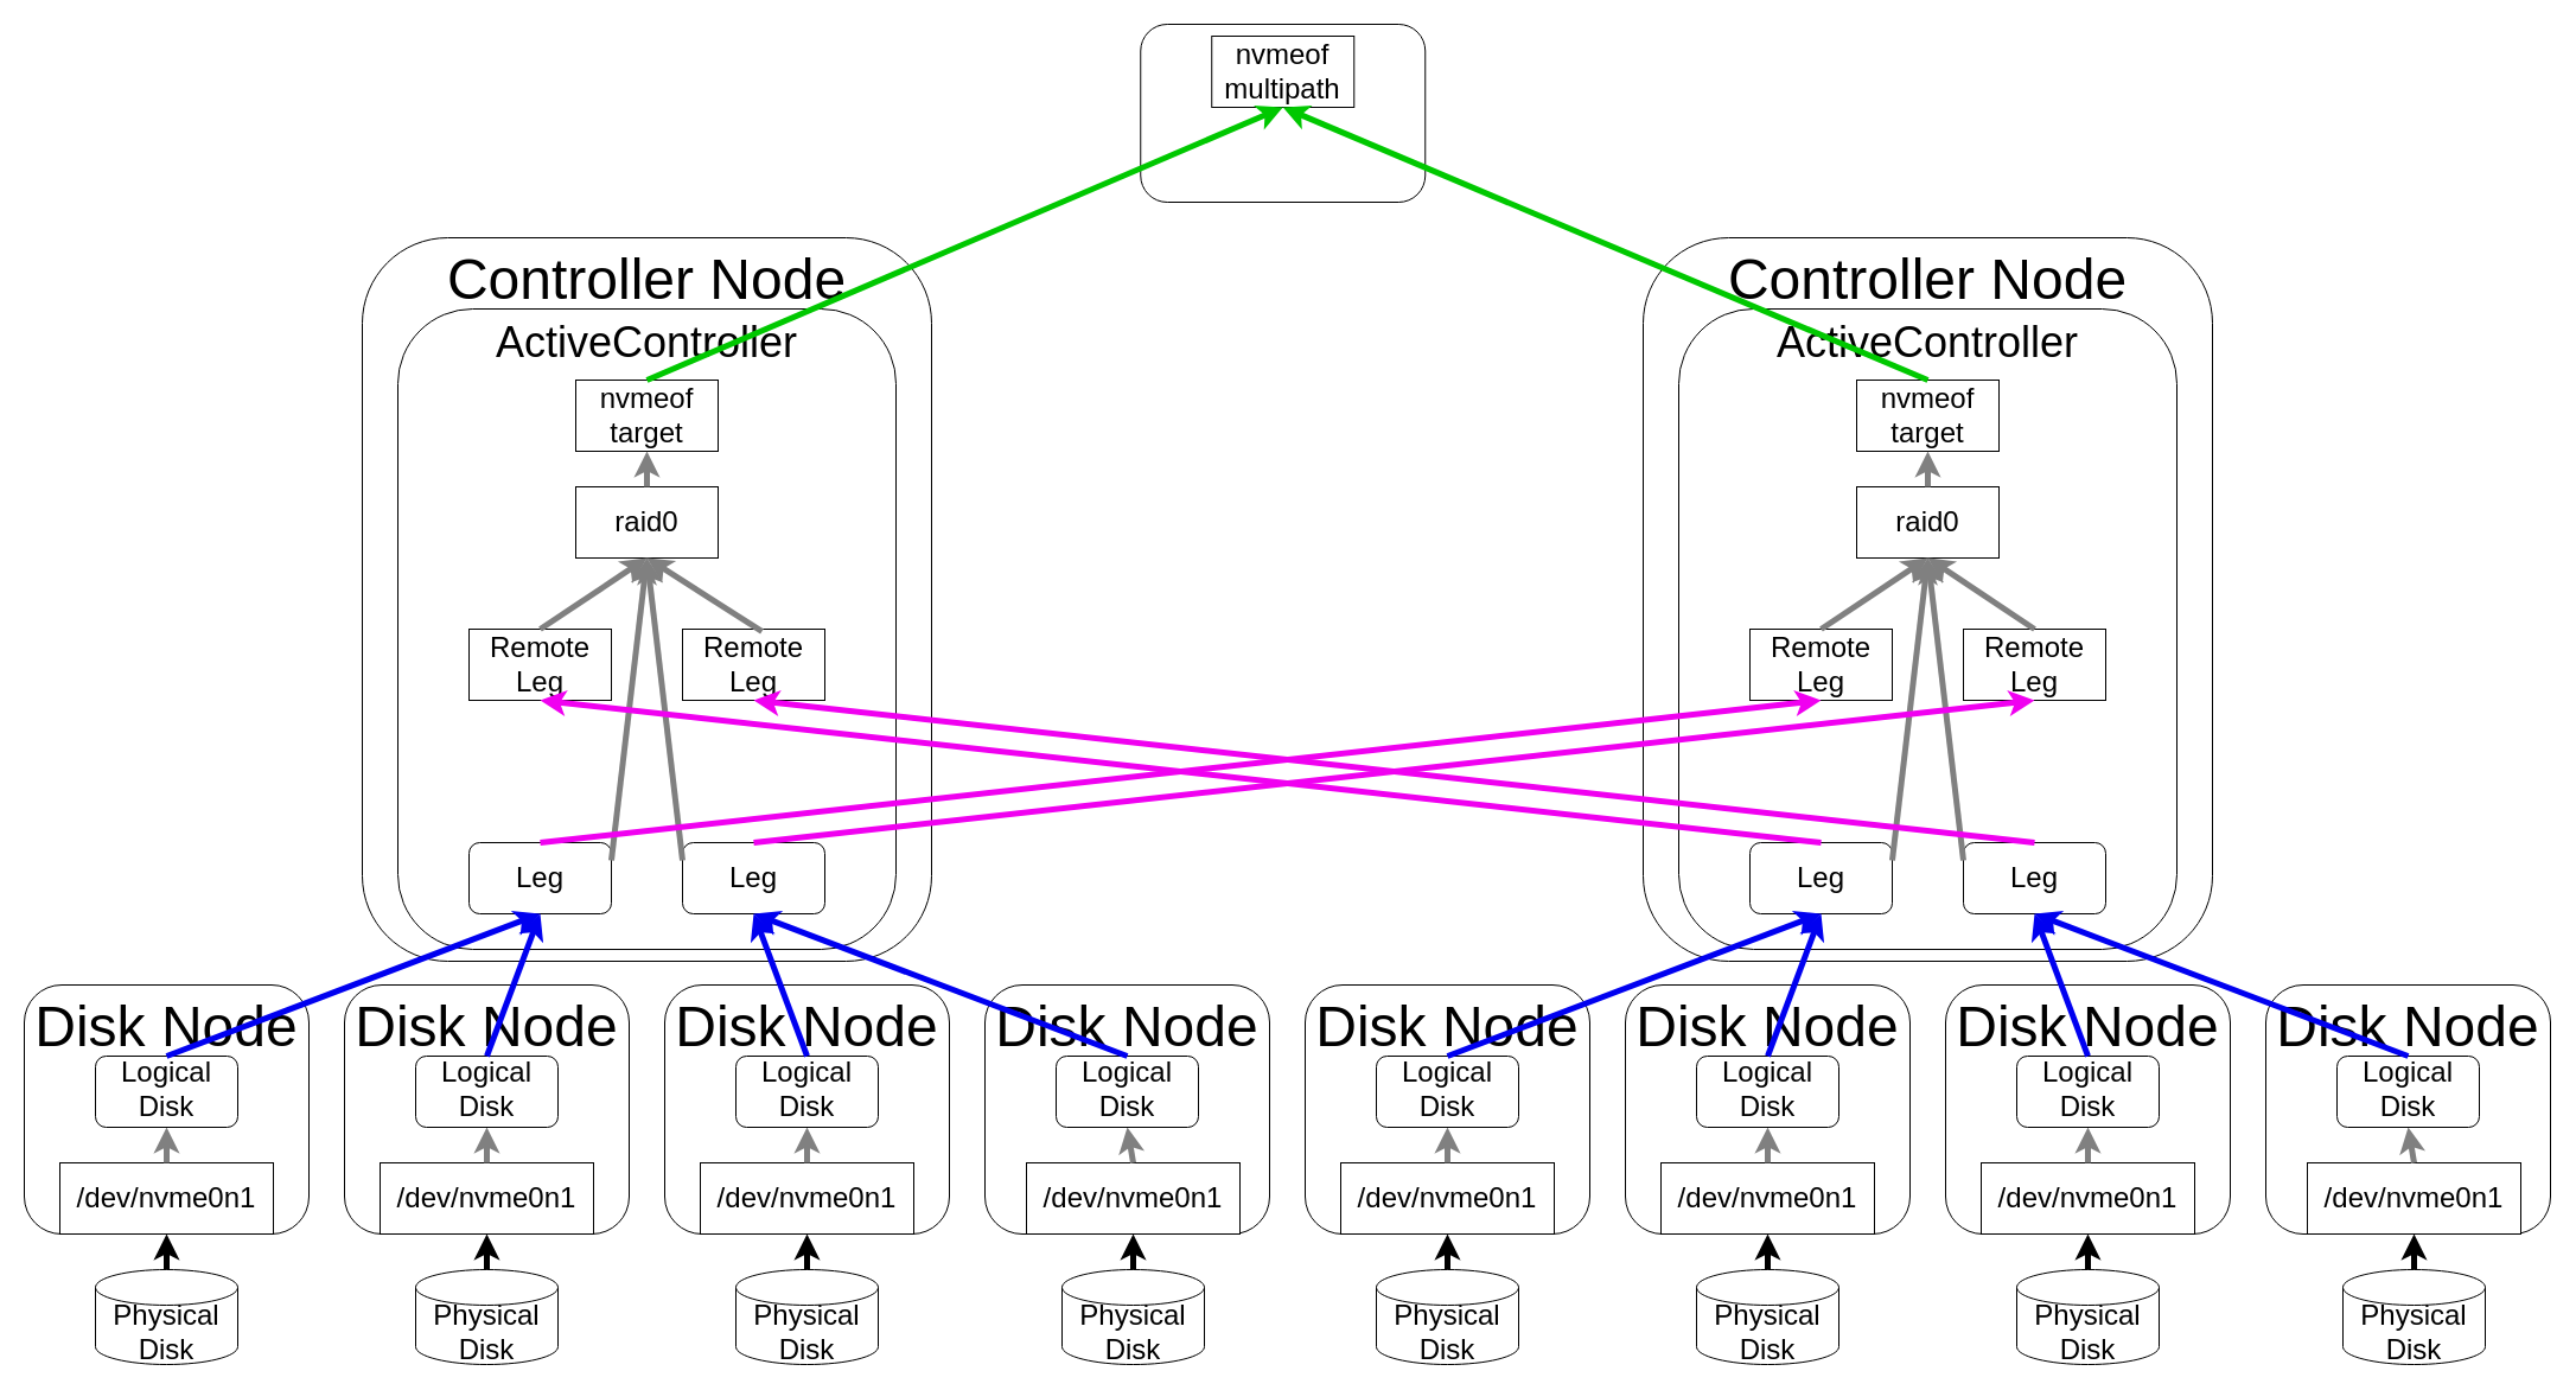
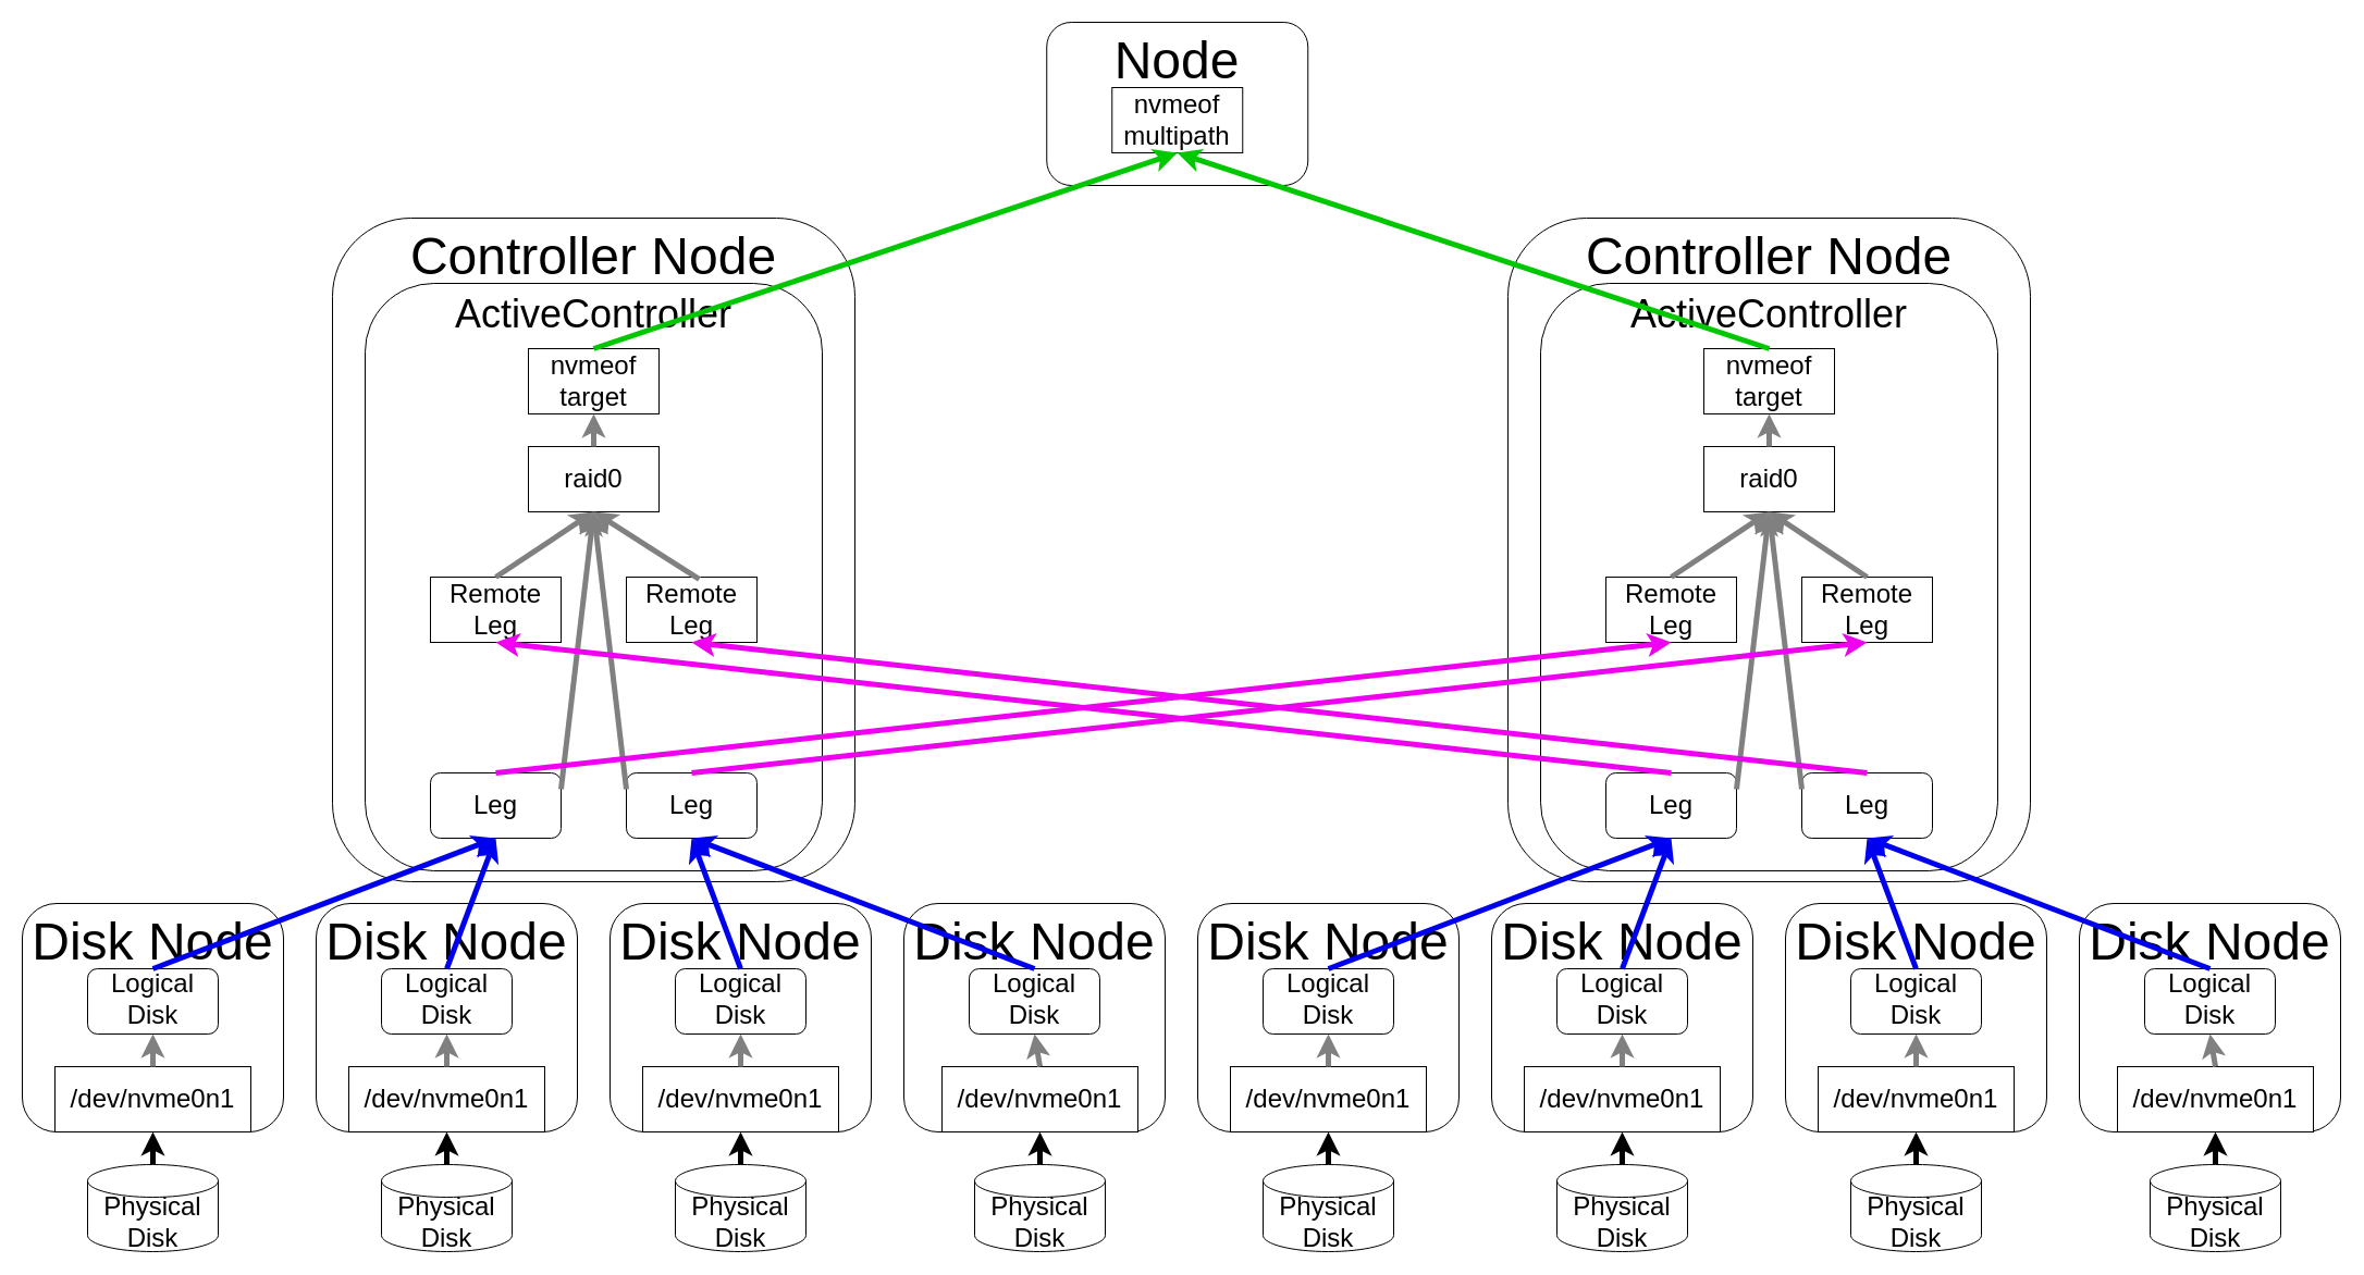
- <mxCell id="31" value="&lt;font style=&quot;font-size: 48px;&quot;&gt;Host&lt;/font&gt;" style="rounded=1;whiteSpace=wrap;html=1;verticalAlign=top;" parent="30" vertex="1"><mxGeometry width="240" height="150" as="geometry" /></mxCell>
+ <mxCell id="31" value="&lt;font style=&quot;font-size: 48px;&quot;&gt;Node&lt;/font&gt;" style="rounded=1;whiteSpace=wrap;html=1;verticalAlign=top;" parent="30" vertex="1"><mxGeometry width="240" height="150" as="geometry" /></mxCell>
- <mxCell id="32" value="&lt;font style=&quot;font-size: 24px;&quot;&gt;nvmeof&lt;br&gt;multipath&lt;br&gt;&lt;/font&gt;" style="rounded=0;whiteSpace=wrap;html=1;" parent="30" vertex="1"><mxGeometry x="60" y="10" width="120" height="60" as="geometry" /></mxCell>
+ <mxCell id="32" value="&lt;font style=&quot;font-size: 24px;&quot;&gt;nvmeof&lt;br&gt;multipath&lt;br&gt;&lt;/font&gt;" style="rounded=0;whiteSpace=wrap;html=1;" parent="30" vertex="1"><mxGeometry x="60" y="60" width="120" height="60" as="geometry" /></mxCell>
